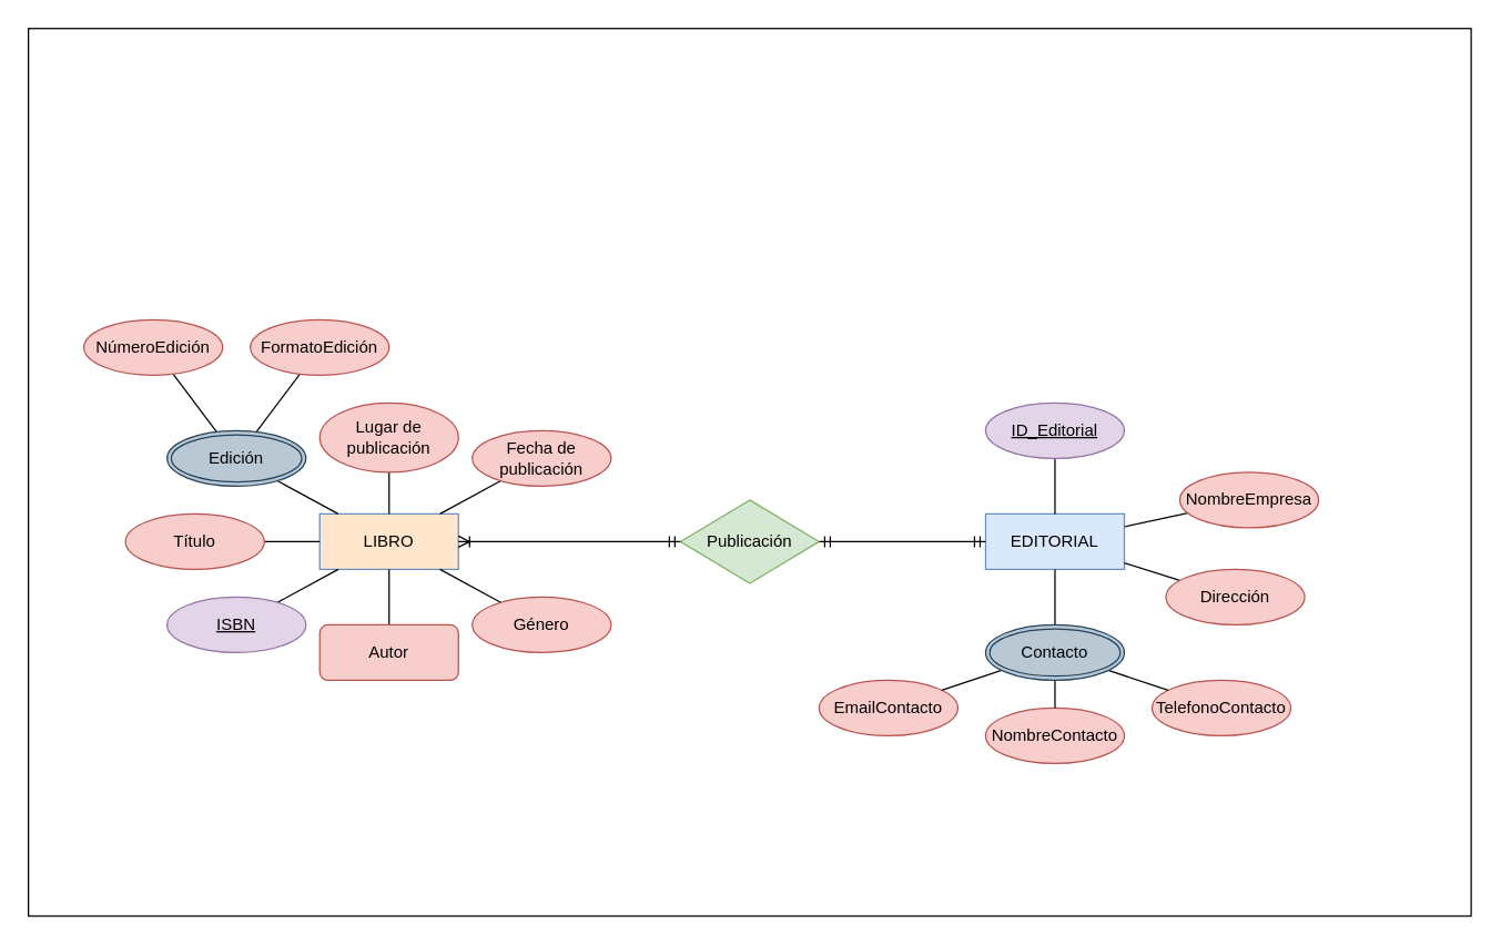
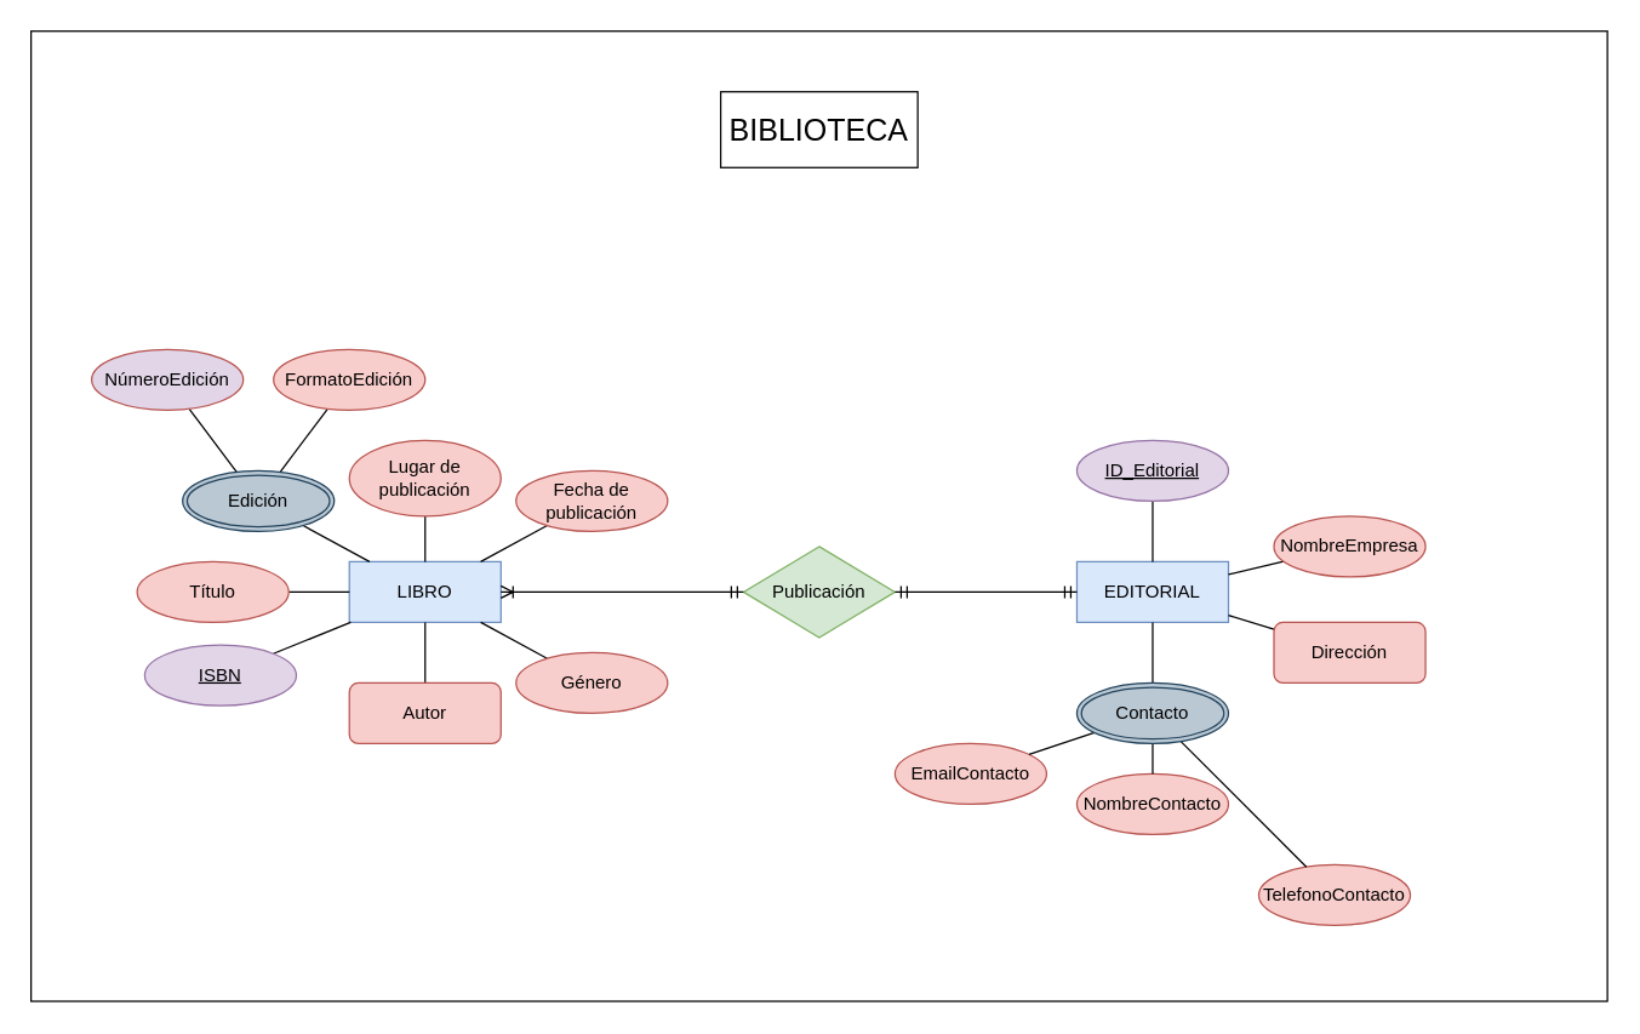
+ <mxCell id="41" value="&lt;font style=&quot;font-size: 20px;&quot;&gt;BIBLIOTECA&lt;/font&gt;" style="rounded=0;whiteSpace=wrap;html=1;" parent="1" vertex="1"><mxGeometry x="475" y="60" width="130" height="50" as="geometry" /></mxCell>
- <mxCell id="29" value="NúmeroEdición" style="ellipse;whiteSpace=wrap;html=1;align=center;fillColor=#f8cecc;strokeColor=#b85450;" parent="1" vertex="1"><mxGeometry x="60" y="230" width="100" height="40" as="geometry" /></mxCell>
+ <mxCell id="29" value="NúmeroEdición" style="ellipse;whiteSpace=wrap;html=1;align=center;fillColor=#e1d5e7;strokeColor=#b85450;" parent="1" vertex="1"><mxGeometry x="60" y="230" width="100" height="40" as="geometry" /></mxCell>
- <mxCell id="18" value="NombreEmpresa" style="ellipse;whiteSpace=wrap;html=1;align=center;fillColor=#f8cecc;strokeColor=#b85450;" parent="1" vertex="1"><mxGeometry x="850" y="340" width="100" height="40" as="geometry" /></mxCell>
+ <mxCell id="18" value="NombreEmpresa" style="ellipse;whiteSpace=wrap;html=1;align=center;fillColor=#f8cecc;strokeColor=#b85450;" parent="1" vertex="1"><mxGeometry x="840" y="340" width="100" height="40" as="geometry" /></mxCell>
- <mxCell id="3" value="LIBRO" style="whiteSpace=wrap;html=1;align=center;fillColor=#ffe6cc;strokeColor=#6c8ebf;" parent="1" vertex="1"><mxGeometry x="230" y="370" width="100" height="40" as="geometry" /></mxCell>
+ <mxCell id="3" value="LIBRO" style="whiteSpace=wrap;html=1;align=center;fillColor=#dae8fc;strokeColor=#6c8ebf;" parent="1" vertex="1"><mxGeometry x="230" y="370" width="100" height="40" as="geometry" /></mxCell>
- <mxCell id="20" value="Dirección" style="ellipse;whiteSpace=wrap;html=1;align=center;fillColor=#f8cecc;strokeColor=#b85450;" parent="1" vertex="1"><mxGeometry x="840" y="410" width="100" height="40" as="geometry" /></mxCell>
+ <mxCell id="20" value="Dirección" style="whiteSpace=wrap;html=1;align=center;fillColor=#f8cecc;strokeColor=#b85450;rounded=1;" parent="1" vertex="1"><mxGeometry x="840" y="410" width="100" height="40" as="geometry" /></mxCell>
- <mxCell id="13" value="ISBN" style="ellipse;whiteSpace=wrap;html=1;align=center;fontStyle=4;fillColor=#e1d5e7;strokeColor=#9673a6;" parent="1" vertex="1"><mxGeometry x="120" y="430" width="100" height="40" as="geometry" /></mxCell>
+ <mxCell id="13" value="ISBN" style="ellipse;whiteSpace=wrap;html=1;align=center;fontStyle=4;fillColor=#e1d5e7;strokeColor=#9673a6;" parent="1" vertex="1"><mxGeometry x="95" y="425" width="100" height="40" as="geometry" /></mxCell>
- <mxCell id="25" value="TelefonoContacto" style="ellipse;whiteSpace=wrap;html=1;align=center;fillColor=#f8cecc;strokeColor=#b85450;" parent="1" vertex="1"><mxGeometry x="830" y="490" width="100" height="40" as="geometry" /></mxCell>
+ <mxCell id="25" value="TelefonoContacto" style="ellipse;whiteSpace=wrap;html=1;align=center;fillColor=#f8cecc;strokeColor=#b85450;" parent="1" vertex="1"><mxGeometry x="830" y="570" width="100" height="40" as="geometry" /></mxCell>
